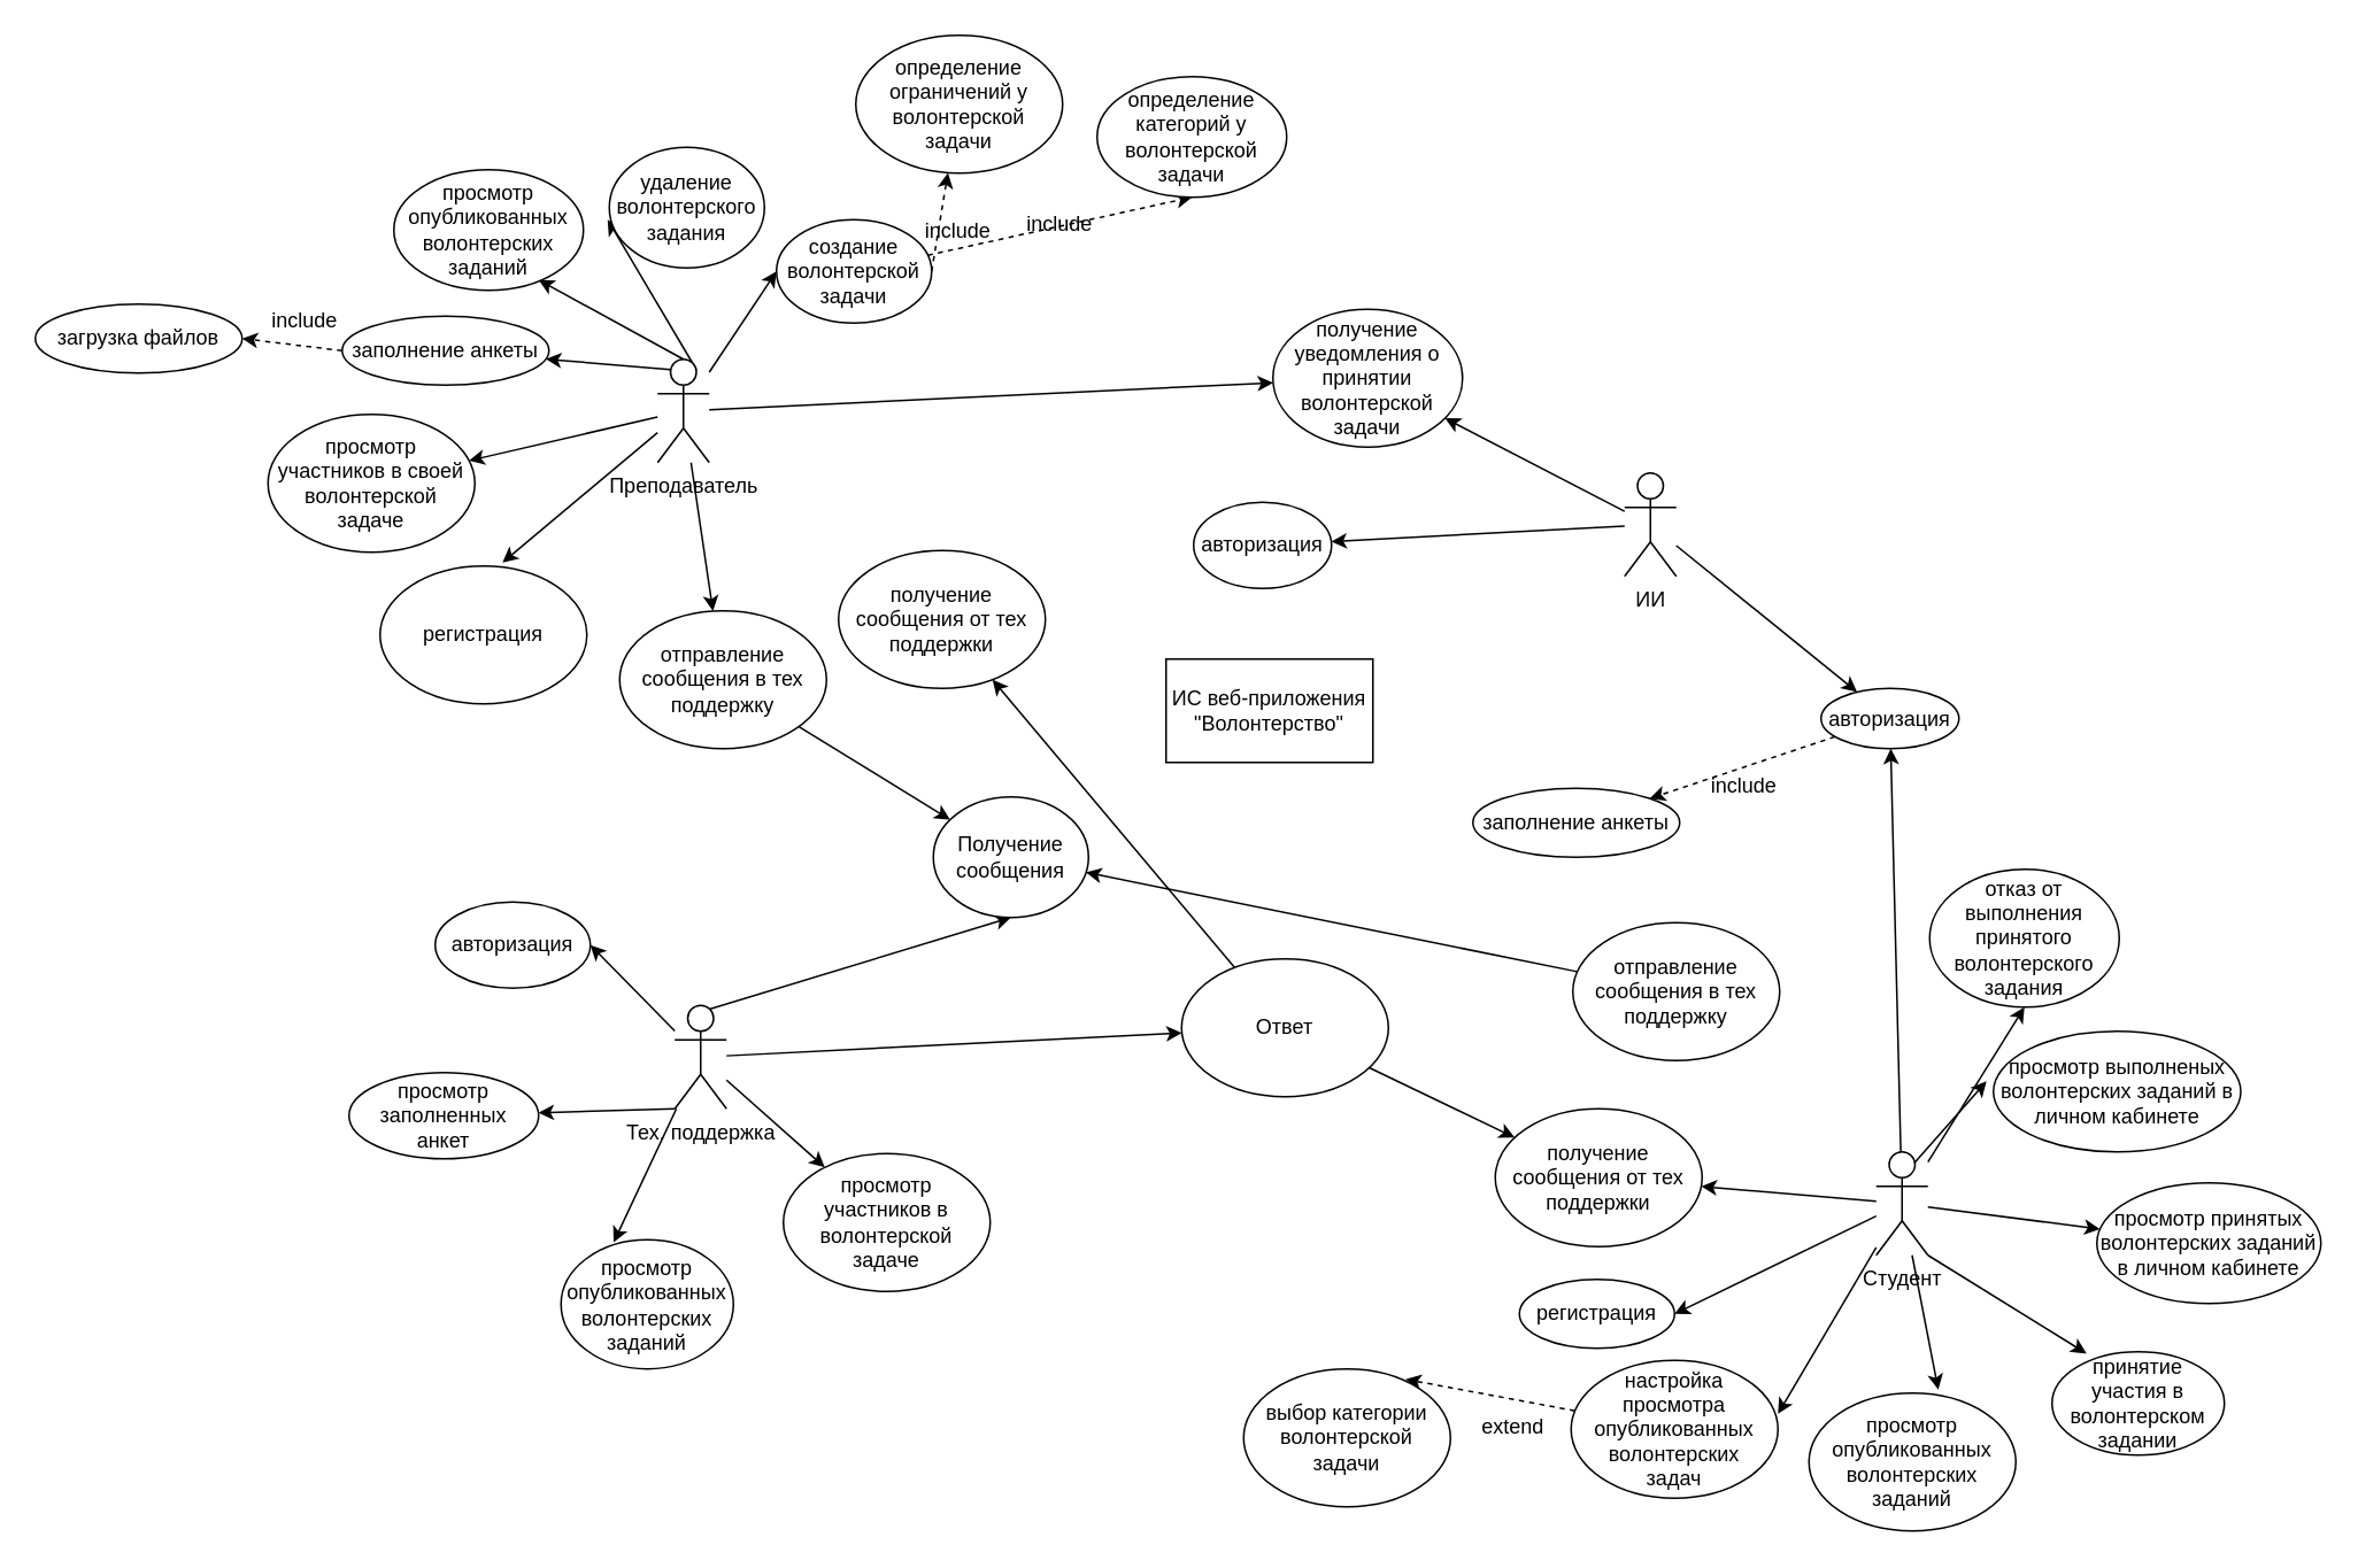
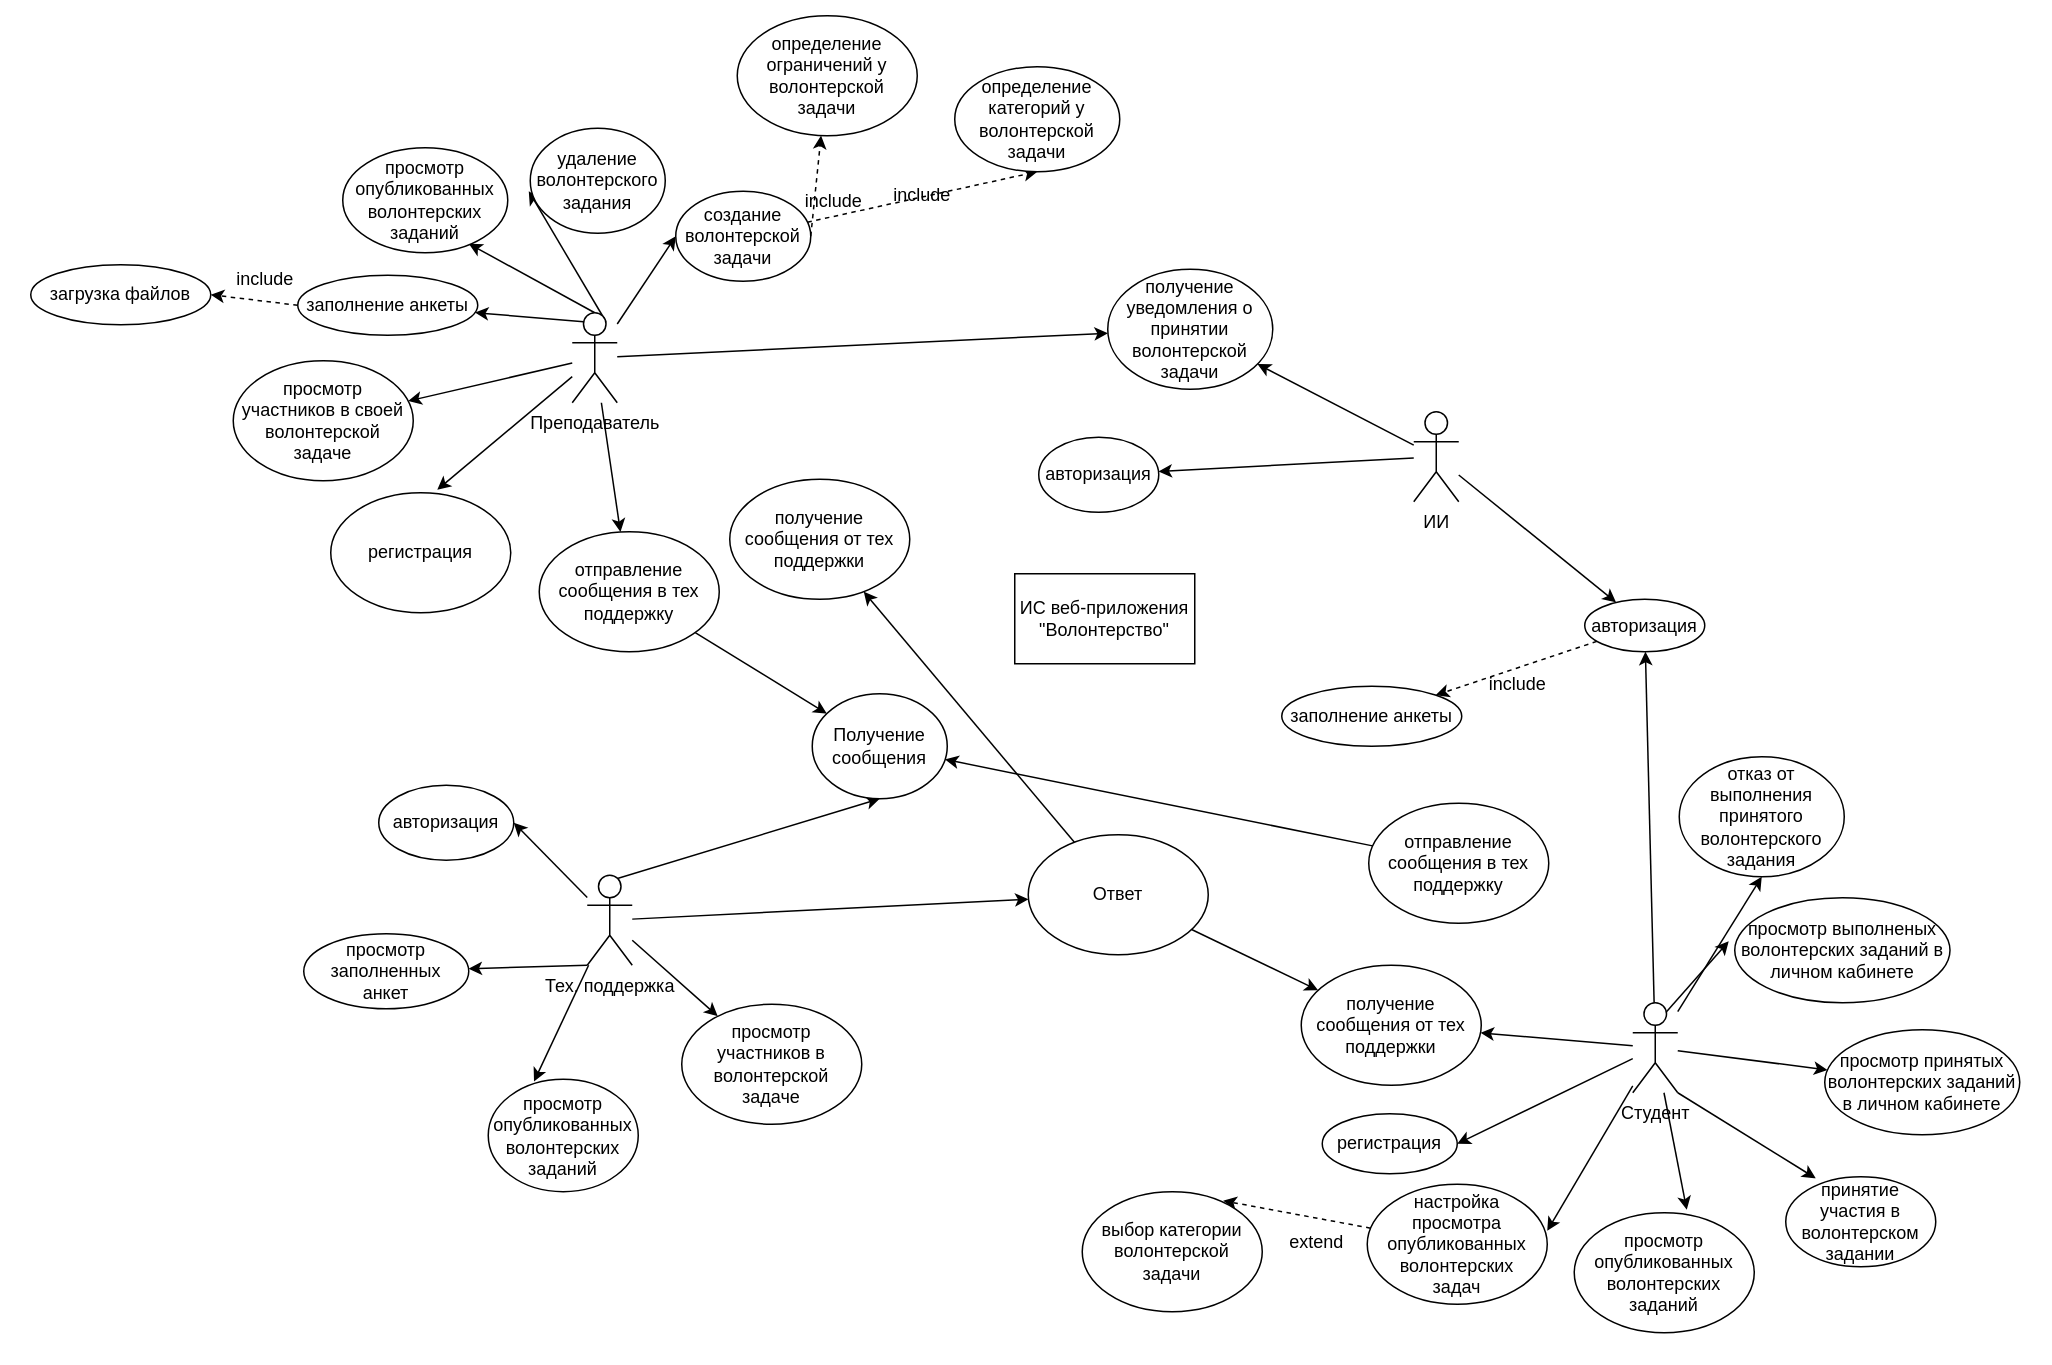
- <mxCell id="63" value="определение ограничений у волонтерской задачи" style="ellipse;whiteSpace=wrap;html=1;" parent="1" vertex="1"><mxGeometry x="496" y="20" width="120" height="80" as="geometry" /></mxCell>
+ <mxCell id="63" value="определение ограничений у волонтерской задачи" style="ellipse;whiteSpace=wrap;html=1;" parent="1" vertex="1"><mxGeometry x="491" y="10" width="120" height="80" as="geometry" /></mxCell>
